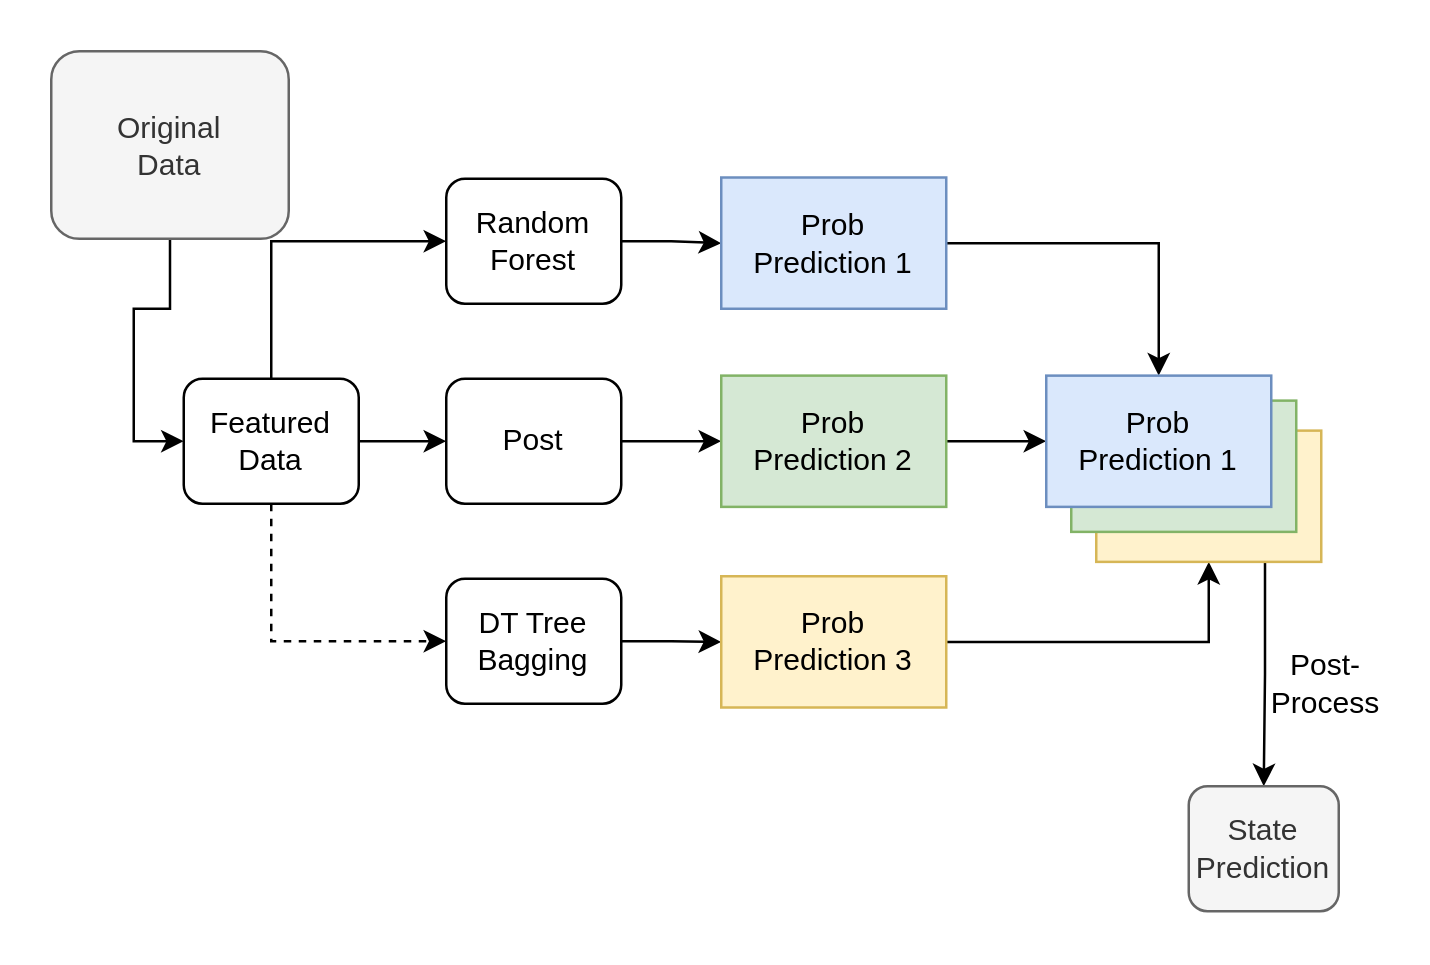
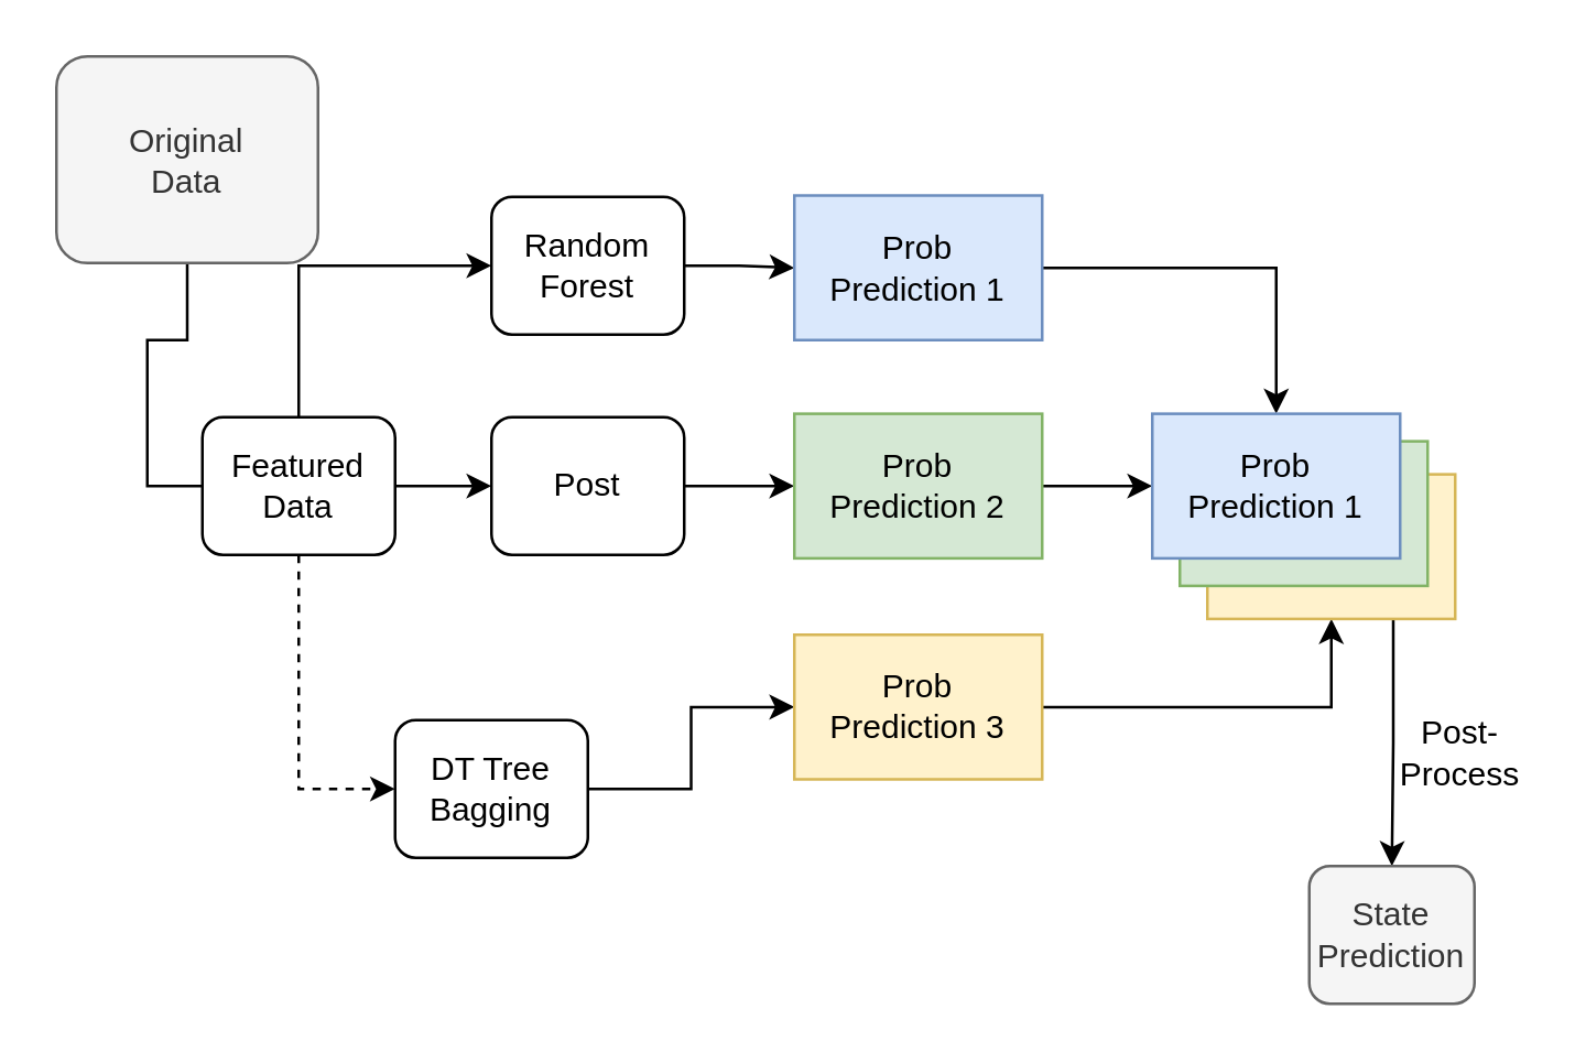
- <mxCell id="2" style="edgeStyle=orthogonalEdgeStyle;rounded=0;orthogonalLoop=1;jettySize=auto;html=1;entryX=0;entryY=0.5;entryDx=0;entryDy=0;" edge="1" parent="1" source="3" target="7"><mxGeometry relative="1" as="geometry" /></mxCell>
+ <mxCell id="2" style="edgeStyle=orthogonalEdgeStyle;rounded=0;orthogonalLoop=1;jettySize=auto;html=1;entryX=0;entryY=0.5;entryDx=0;entryDy=0;endArrow=none;" edge="1" parent="1" source="3" target="7"><mxGeometry relative="1" as="geometry" /></mxCell>
- <mxCell id="13" value="DT Tree&lt;br&gt;Bagging" style="rounded=1;whiteSpace=wrap;html=1;" vertex="1" parent="1"><mxGeometry x="178" y="231" width="70" height="50" as="geometry" /></mxCell>
+ <mxCell id="13" value="DT Tree&lt;br&gt;Bagging" style="rounded=1;whiteSpace=wrap;html=1;" vertex="1" parent="1"><mxGeometry x="143" y="261" width="70" height="50" as="geometry" /></mxCell>
